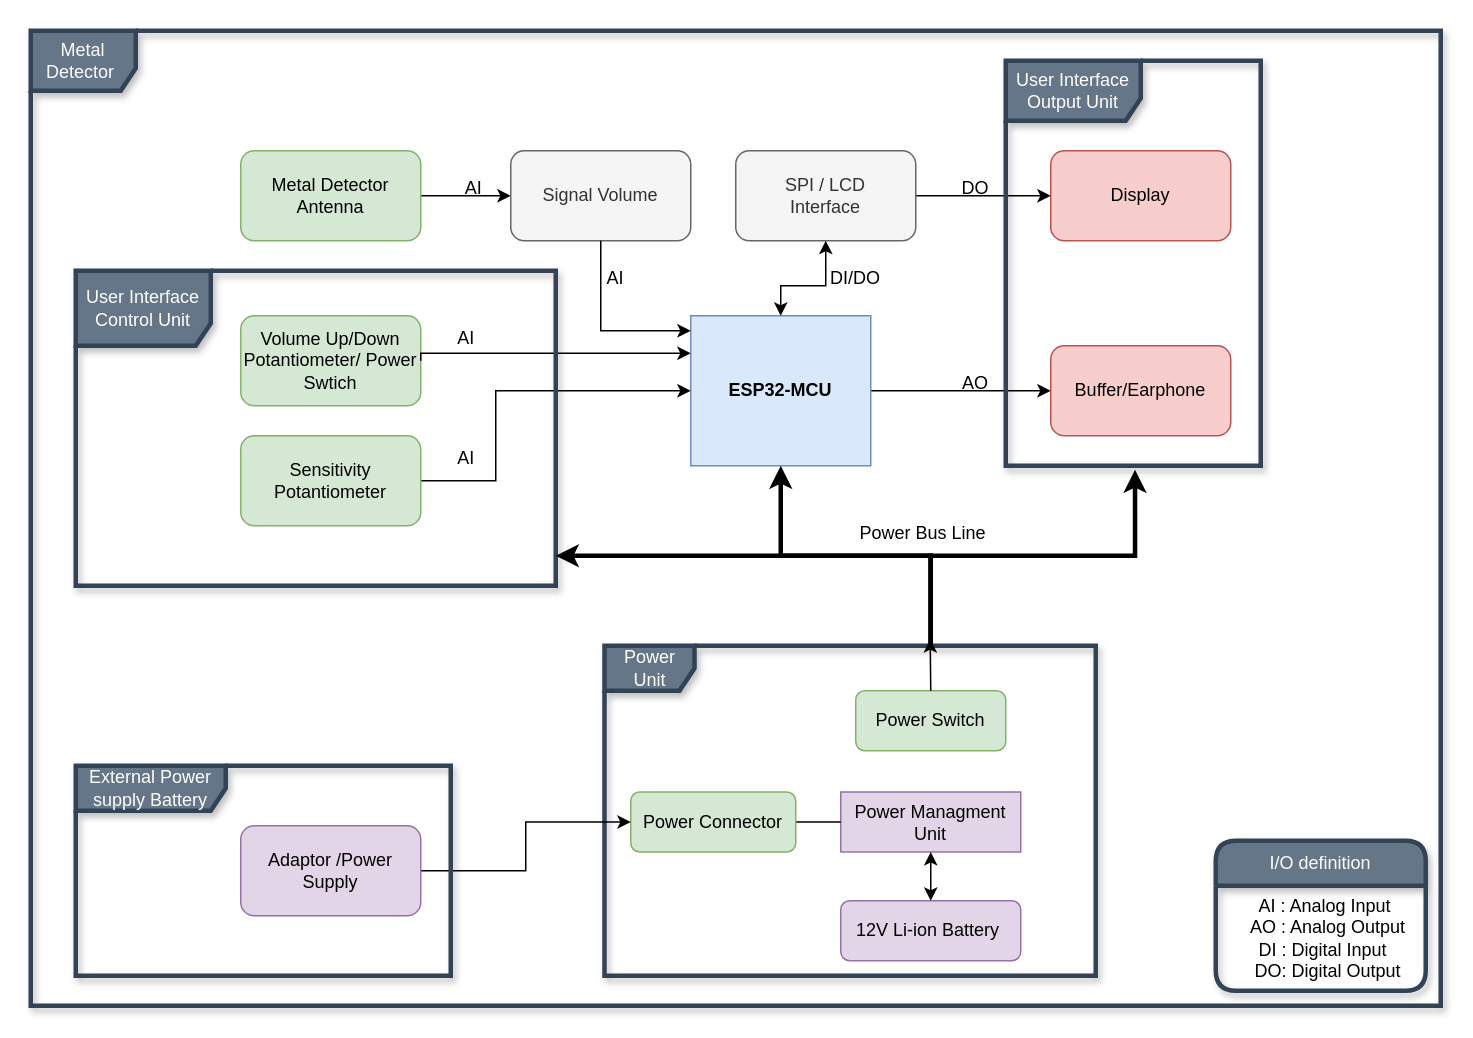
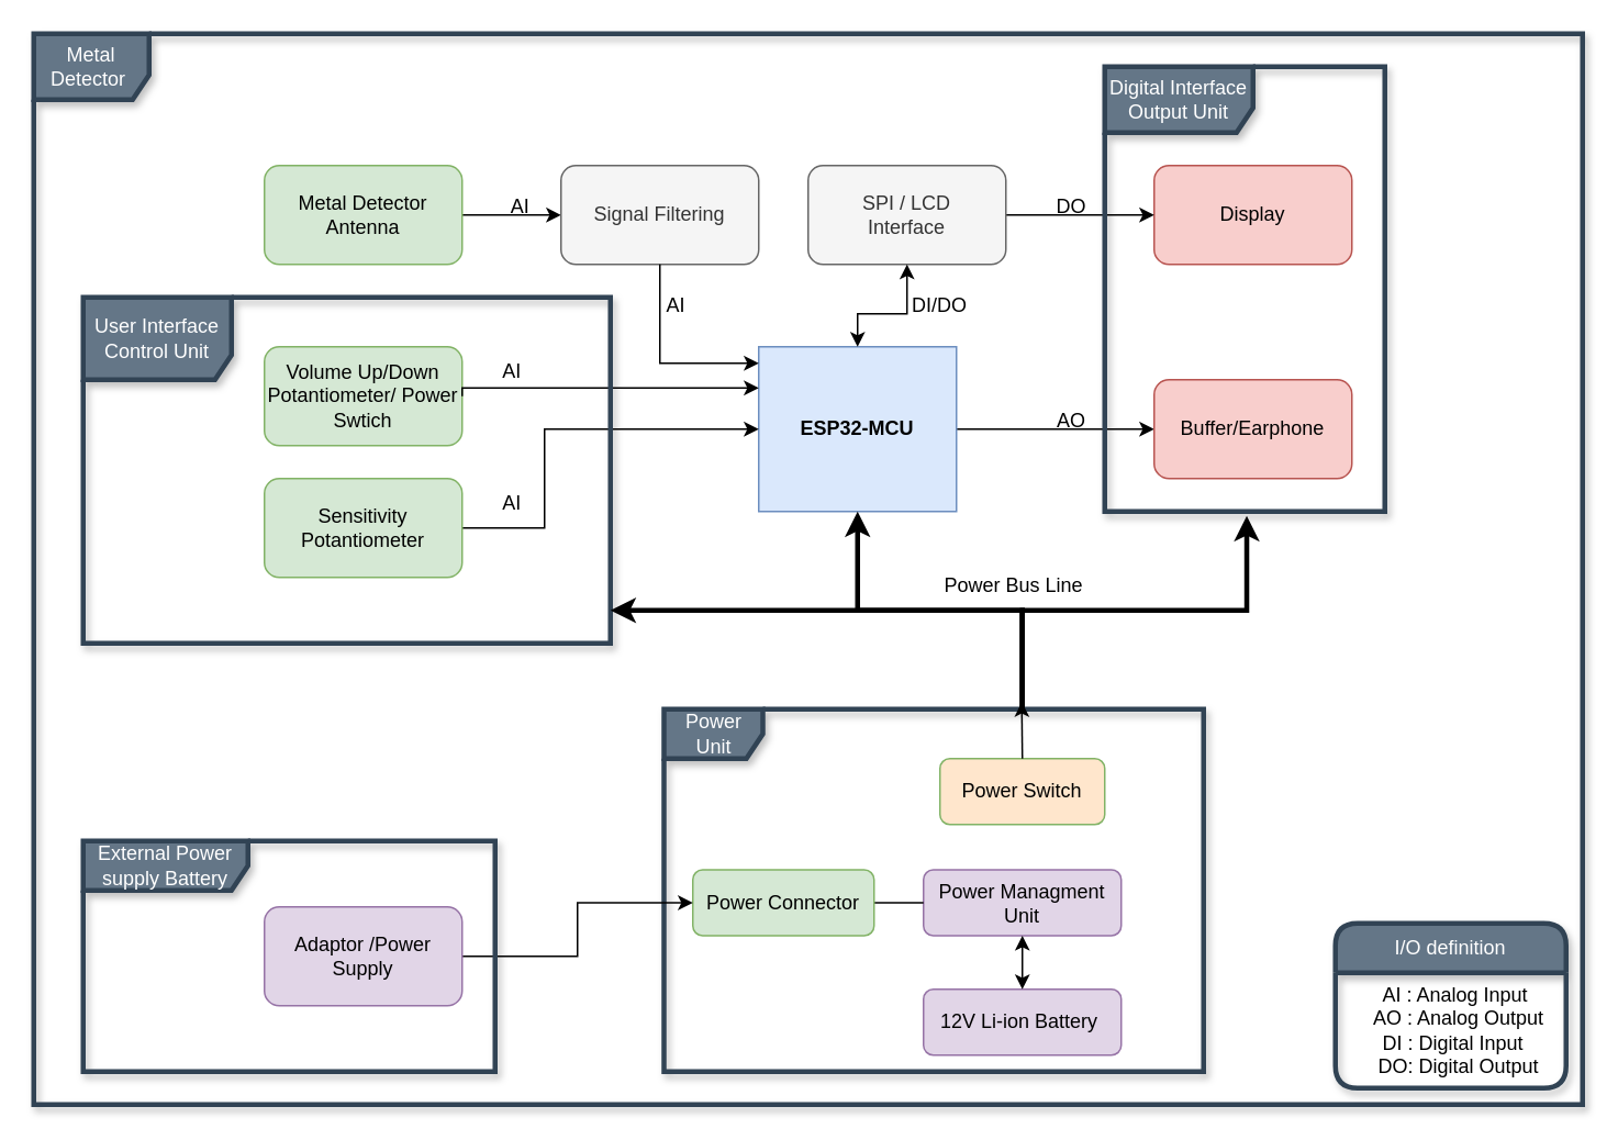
- <mxCell id="29" value="User Interface&lt;br&gt;Output Unit" style="shape=umlFrame;whiteSpace=wrap;html=1;pointerEvents=0;strokeWidth=3;fillColor=#647687;fontColor=#ffffff;strokeColor=#314354;shadow=1;width=90;height=40;" parent="1" vertex="1"><mxGeometry x="670" y="40" width="170" height="270" as="geometry" /></mxCell>
+ <mxCell id="29" value="Digital Interface&lt;br&gt;Output Unit" style="shape=umlFrame;whiteSpace=wrap;html=1;pointerEvents=0;strokeWidth=3;fillColor=#647687;fontColor=#ffffff;strokeColor=#314354;shadow=1;width=90;height=40;" parent="1" vertex="1"><mxGeometry x="670" y="40" width="170" height="270" as="geometry" /></mxCell>
- <mxCell id="25" value="Signal Volume" style="rounded=1;whiteSpace=wrap;html=1;fillColor=#f5f5f5;fontColor=#333333;strokeColor=#666666;" parent="1" vertex="1"><mxGeometry x="340" y="100" width="120" height="60" as="geometry" /></mxCell>
+ <mxCell id="25" value="Signal Filtering" style="rounded=1;whiteSpace=wrap;html=1;fillColor=#f5f5f5;fontColor=#333333;strokeColor=#666666;" parent="1" vertex="1"><mxGeometry x="340" y="100" width="120" height="60" as="geometry" /></mxCell>
- <mxCell id="32" value="Power Switch" style="rounded=1;whiteSpace=wrap;html=1;fillColor=#d5e8d4;strokeColor=#82b366;" parent="1" vertex="1"><mxGeometry x="570" y="460" width="100" height="40" as="geometry" /></mxCell>
+ <mxCell id="32" value="Power Switch" style="rounded=1;whiteSpace=wrap;html=1;fillColor=#ffe6cc;strokeColor=#82b366;" parent="1" vertex="1"><mxGeometry x="570" y="460" width="100" height="40" as="geometry" /></mxCell>
- <mxCell id="33" value="Power Managment Unit" style="whiteSpace=wrap;html=1;fillColor=#e1d5e7;strokeColor=#9673a6;rounded=0;" parent="1" vertex="1"><mxGeometry x="560" y="527.5" width="120" height="40" as="geometry" /></mxCell>
+ <mxCell id="33" value="Power Managment Unit" style="rounded=1;whiteSpace=wrap;html=1;fillColor=#e1d5e7;strokeColor=#9673a6;" parent="1" vertex="1"><mxGeometry x="560" y="527.5" width="120" height="40" as="geometry" /></mxCell>
